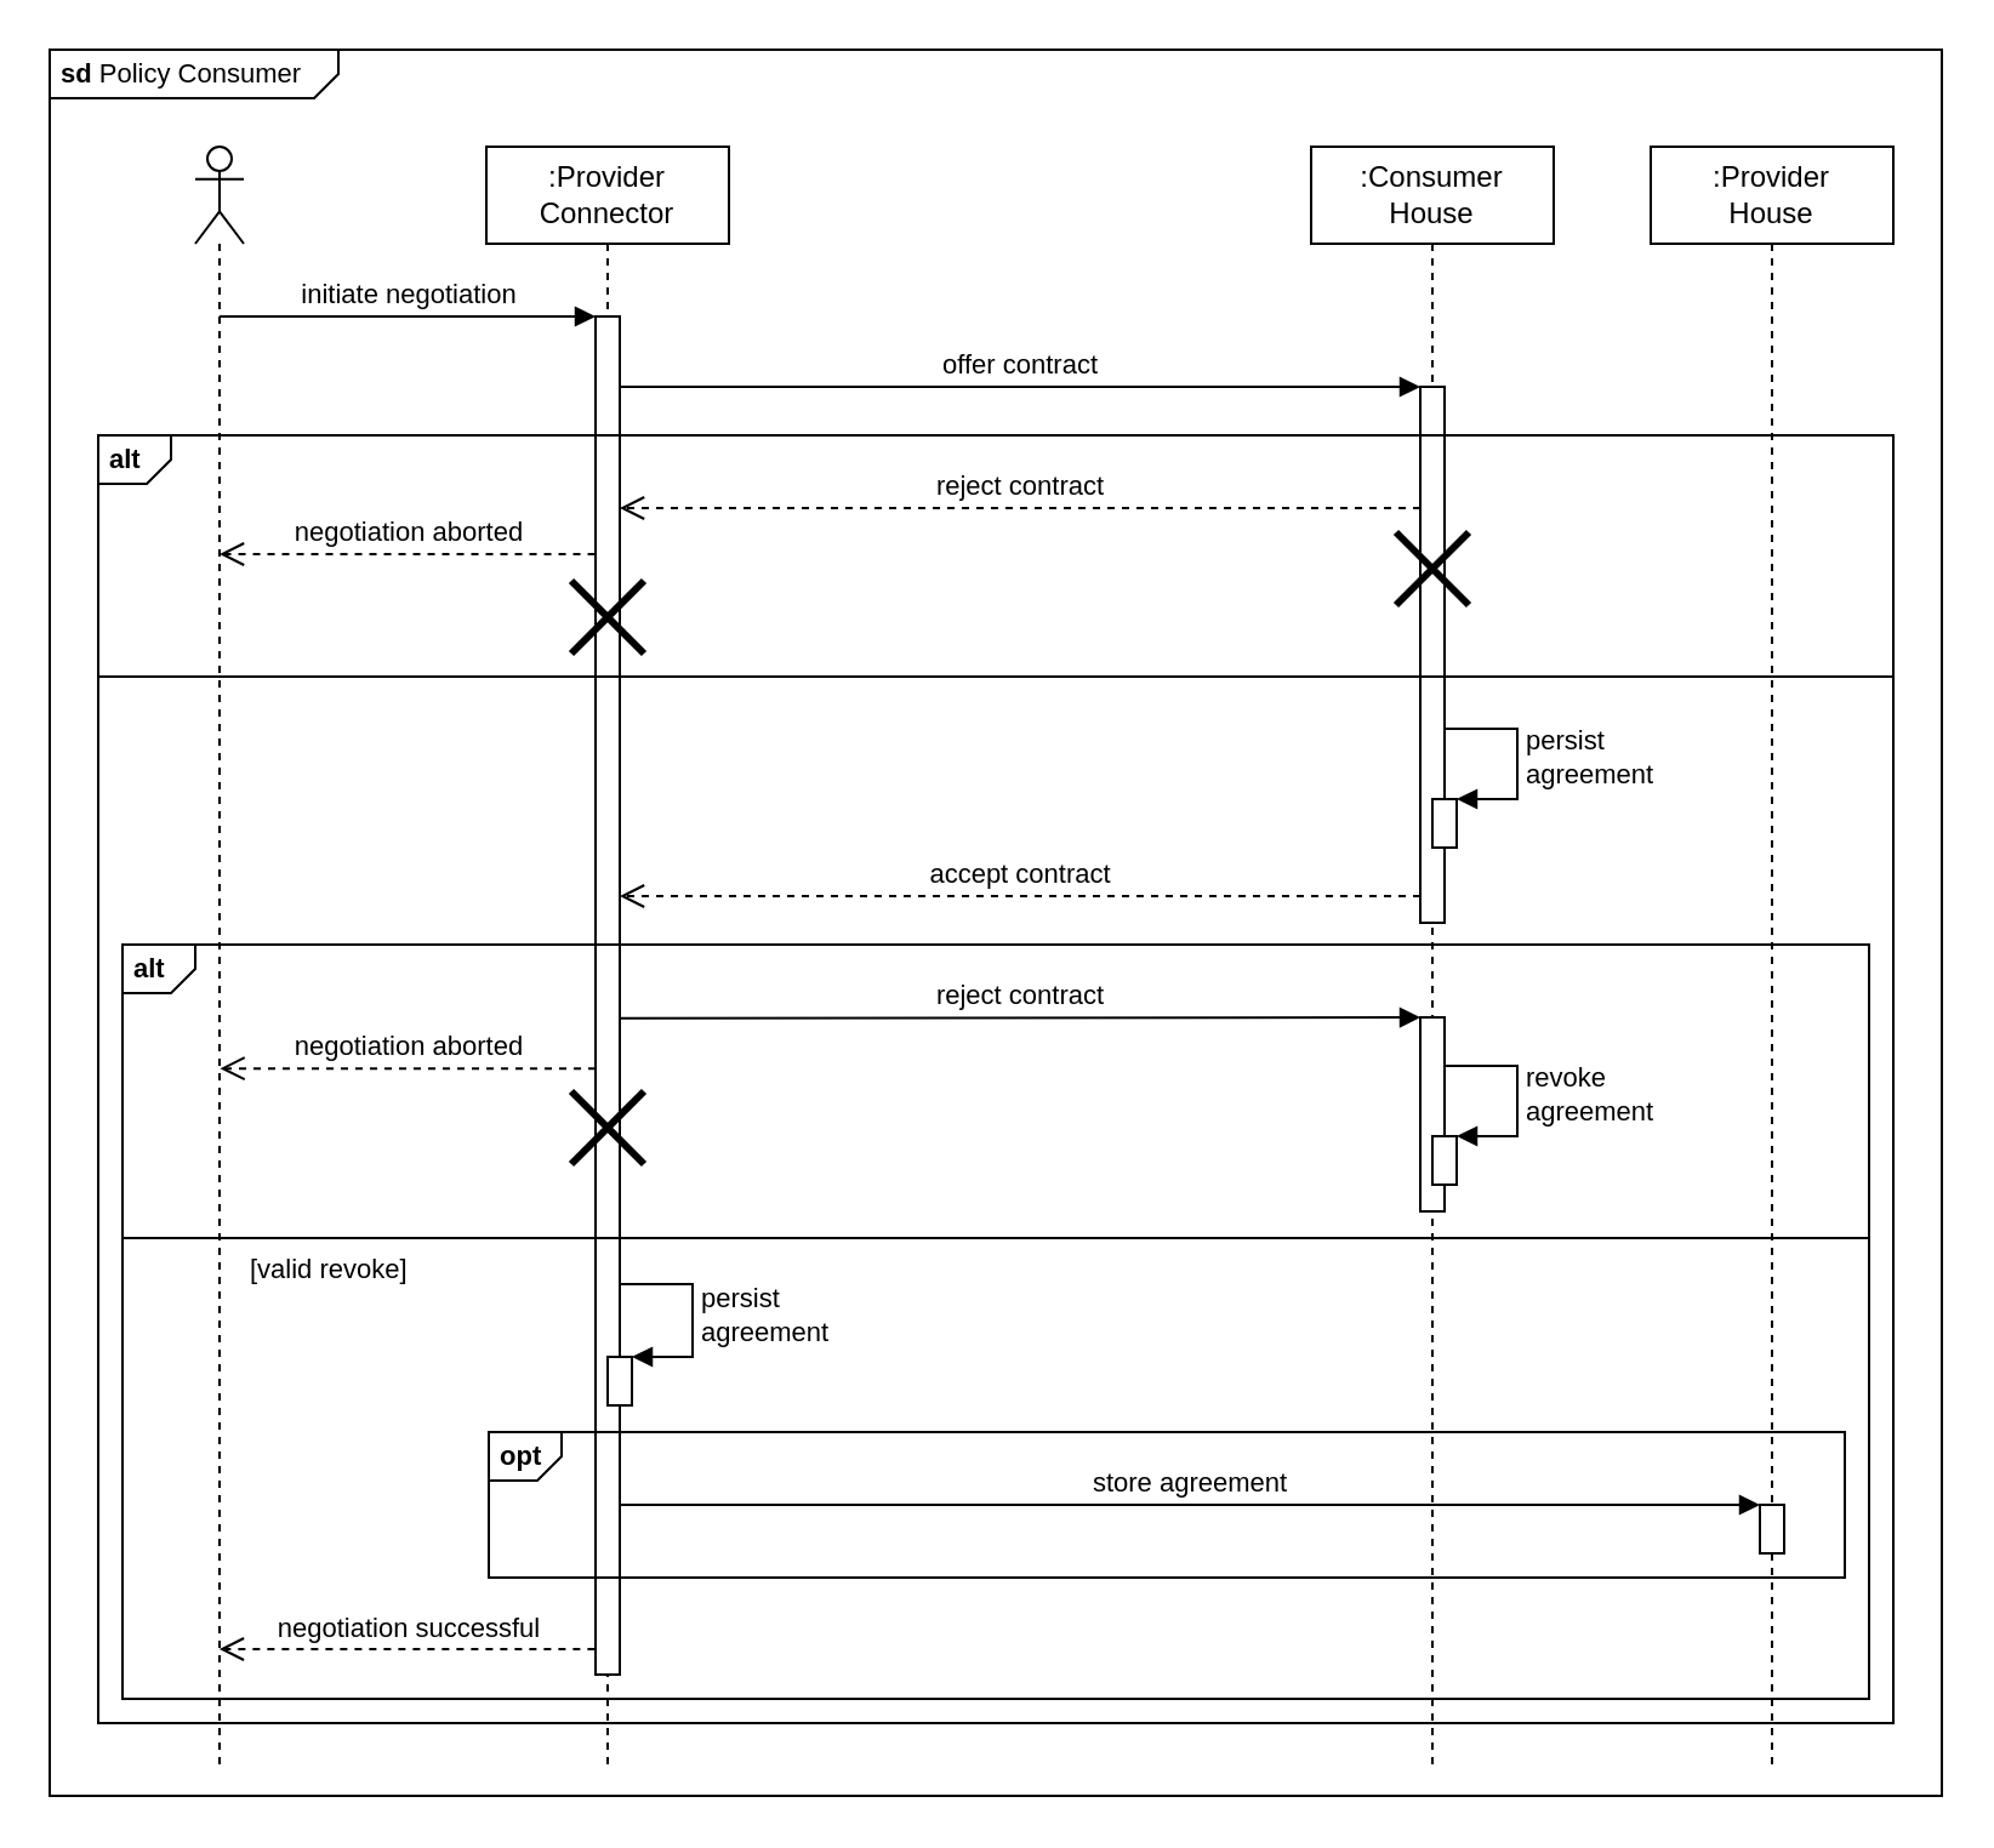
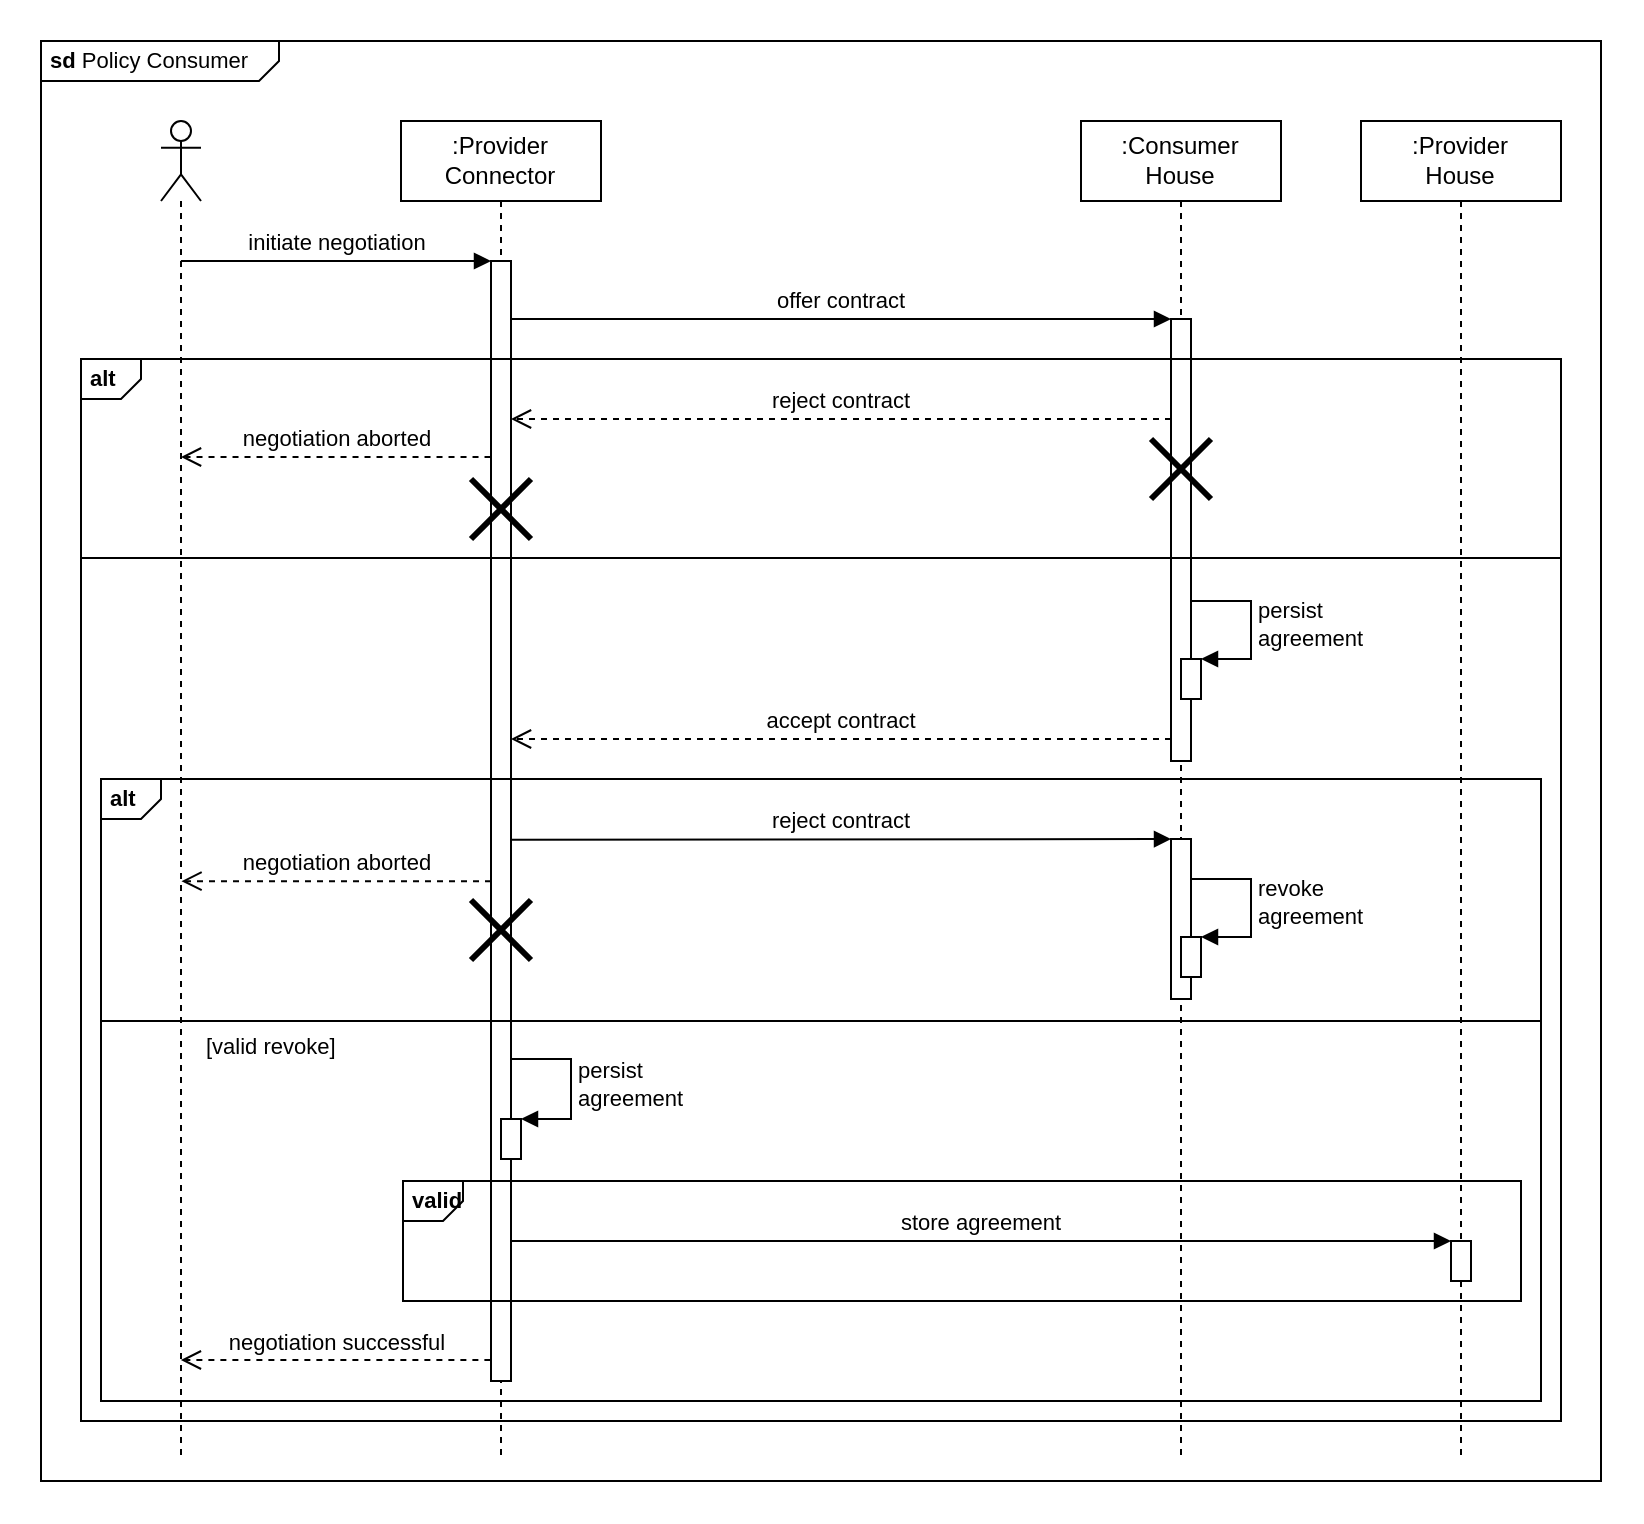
- <mxCell id="10" value="&lt;p style=&quot;margin: 4px 0px 0px 5px ; text-align: left ; font-size: 11px&quot;&gt;&lt;b&gt;opt&lt;/b&gt;&lt;br&gt;&lt;/p&gt;" style="html=1;shape=mxgraph.sysml.package;overflow=fill;labelX=30.42;align=left;spacingLeft=5;verticalAlign=top;spacingTop=-3;gradientColor=none;fillColor=none;fontSize=11;" parent="4" vertex="1"><mxGeometry x="1" y="530" width="559" height="60" as="geometry" /></mxCell>
+ <mxCell id="10" value="&lt;p style=&quot;margin: 4px 0px 0px 5px ; text-align: left ; font-size: 11px&quot;&gt;&lt;b&gt;valid&lt;/b&gt;&lt;br&gt;&lt;/p&gt;" style="html=1;shape=mxgraph.sysml.package;overflow=fill;labelX=30.42;align=left;spacingLeft=5;verticalAlign=top;spacingTop=-3;gradientColor=none;fillColor=none;fontSize=11;" parent="4" vertex="1"><mxGeometry x="1" y="530" width="559" height="60" as="geometry" /></mxCell>
